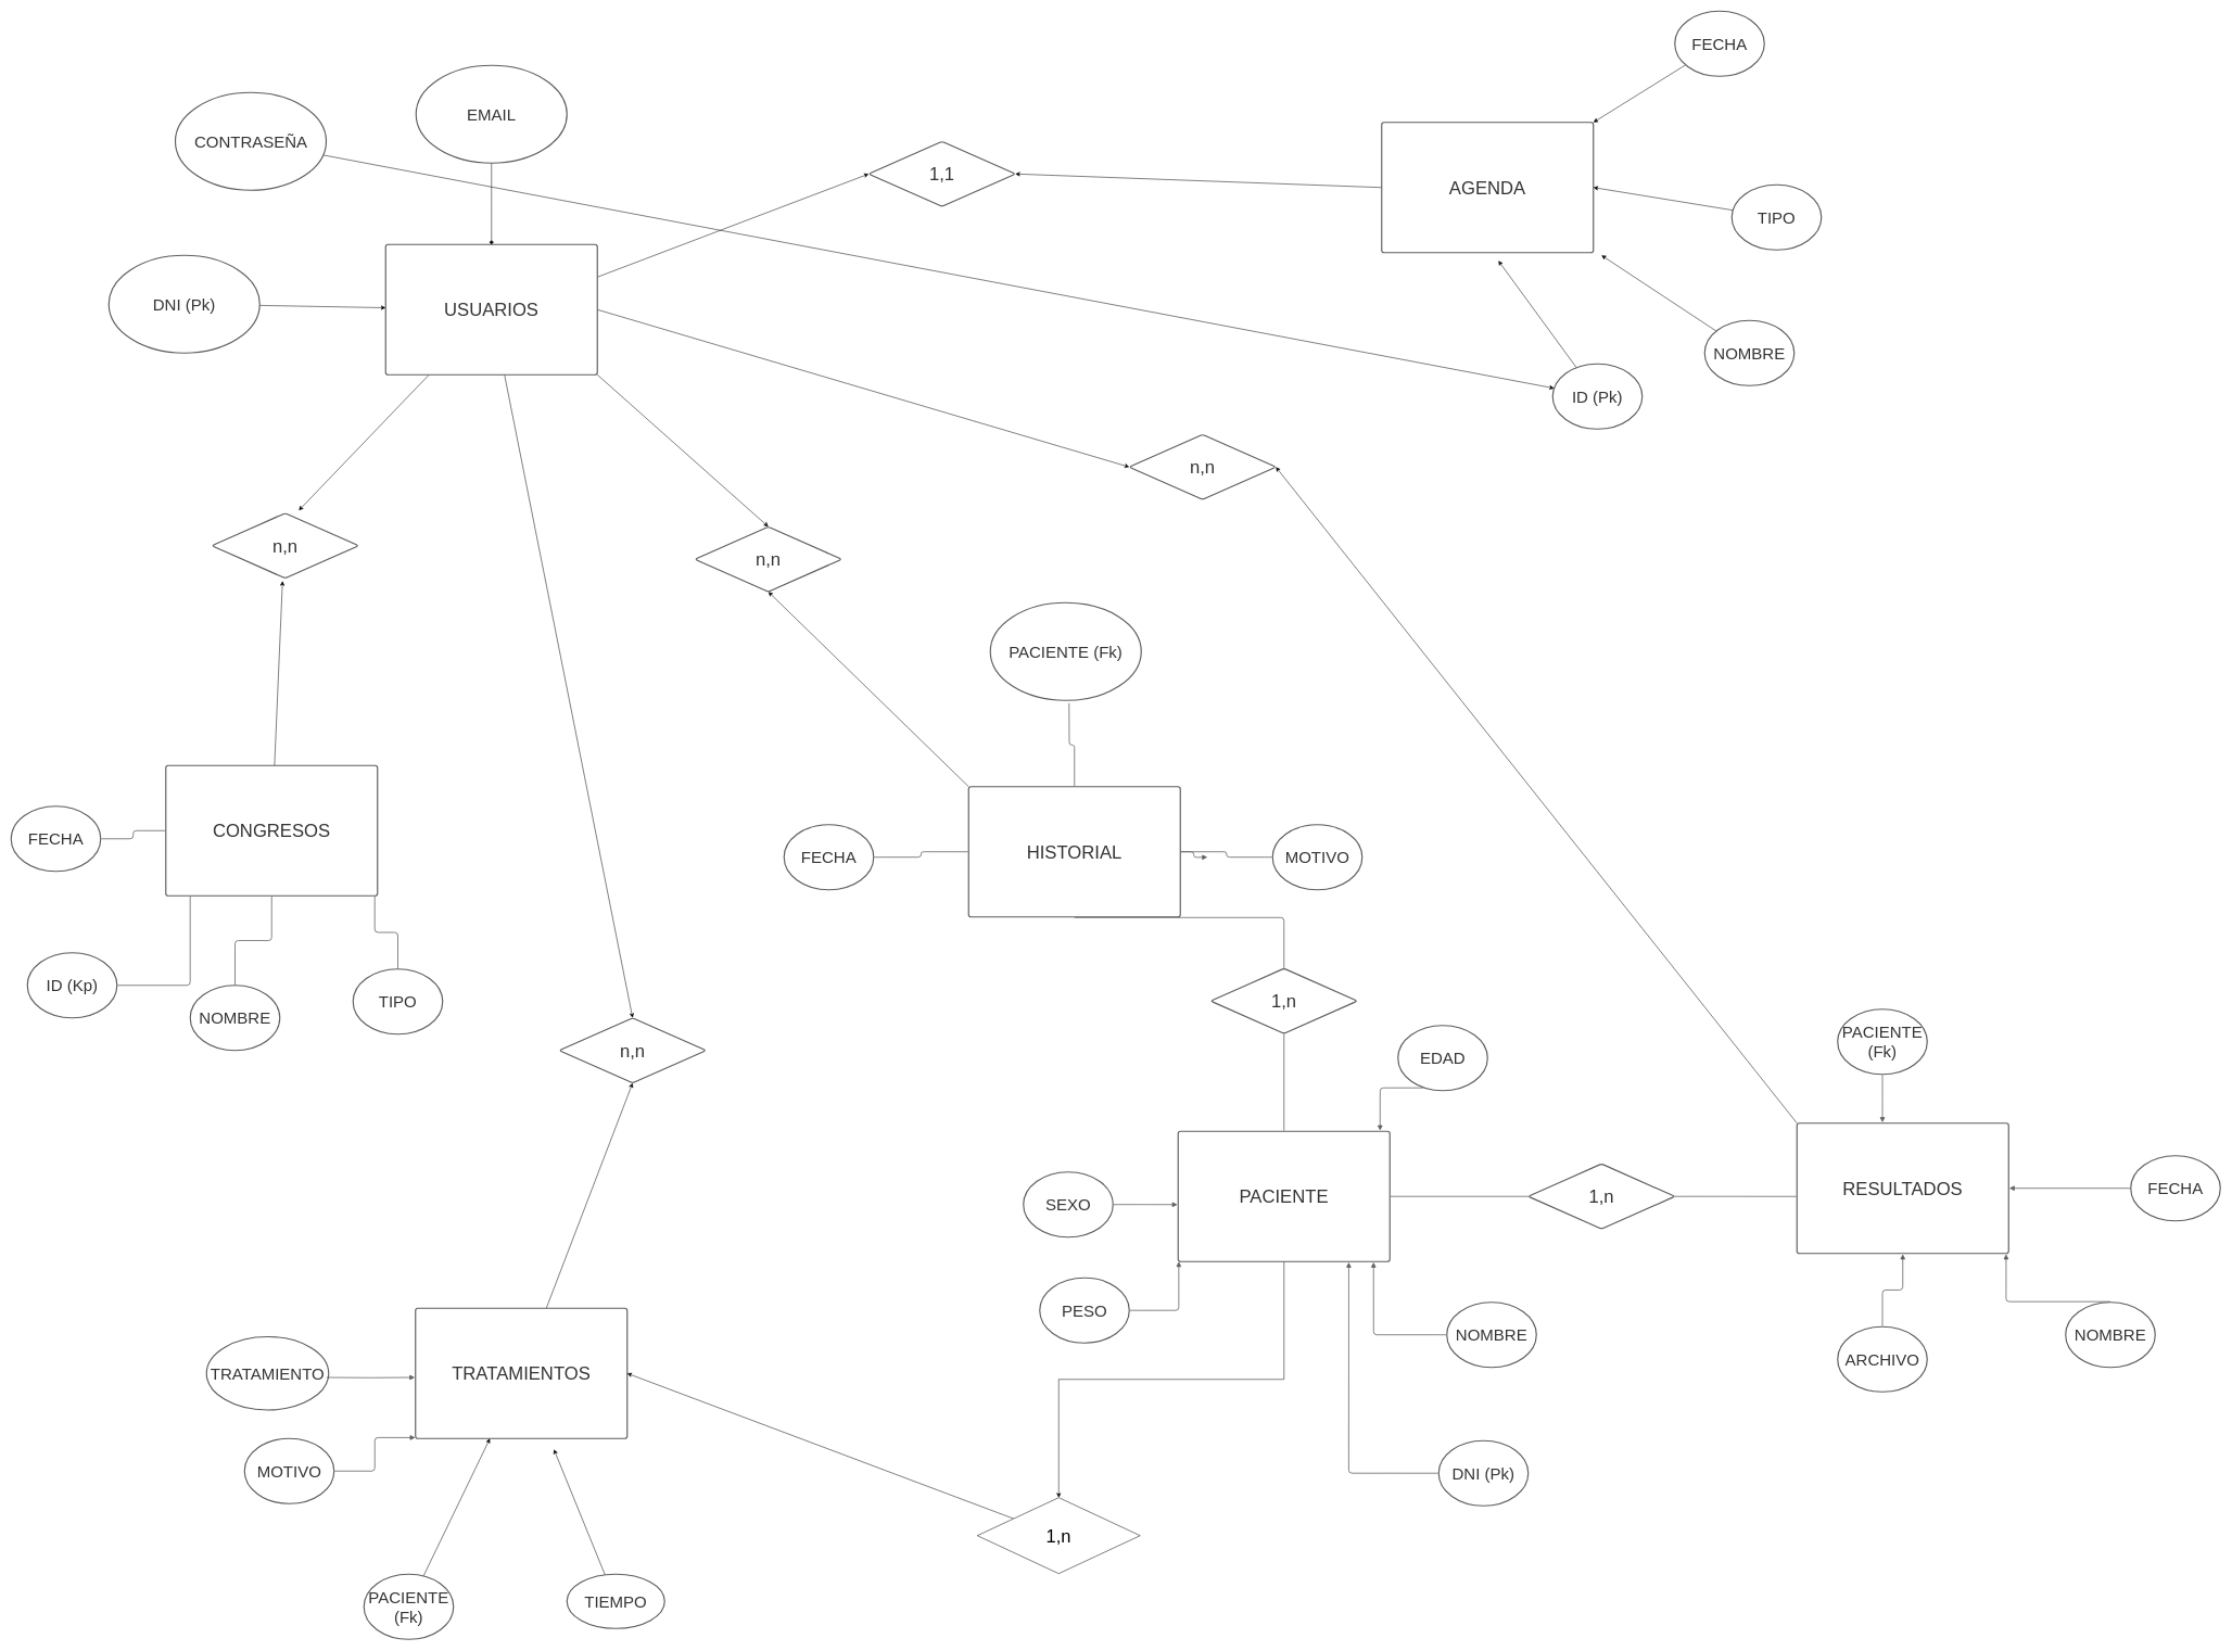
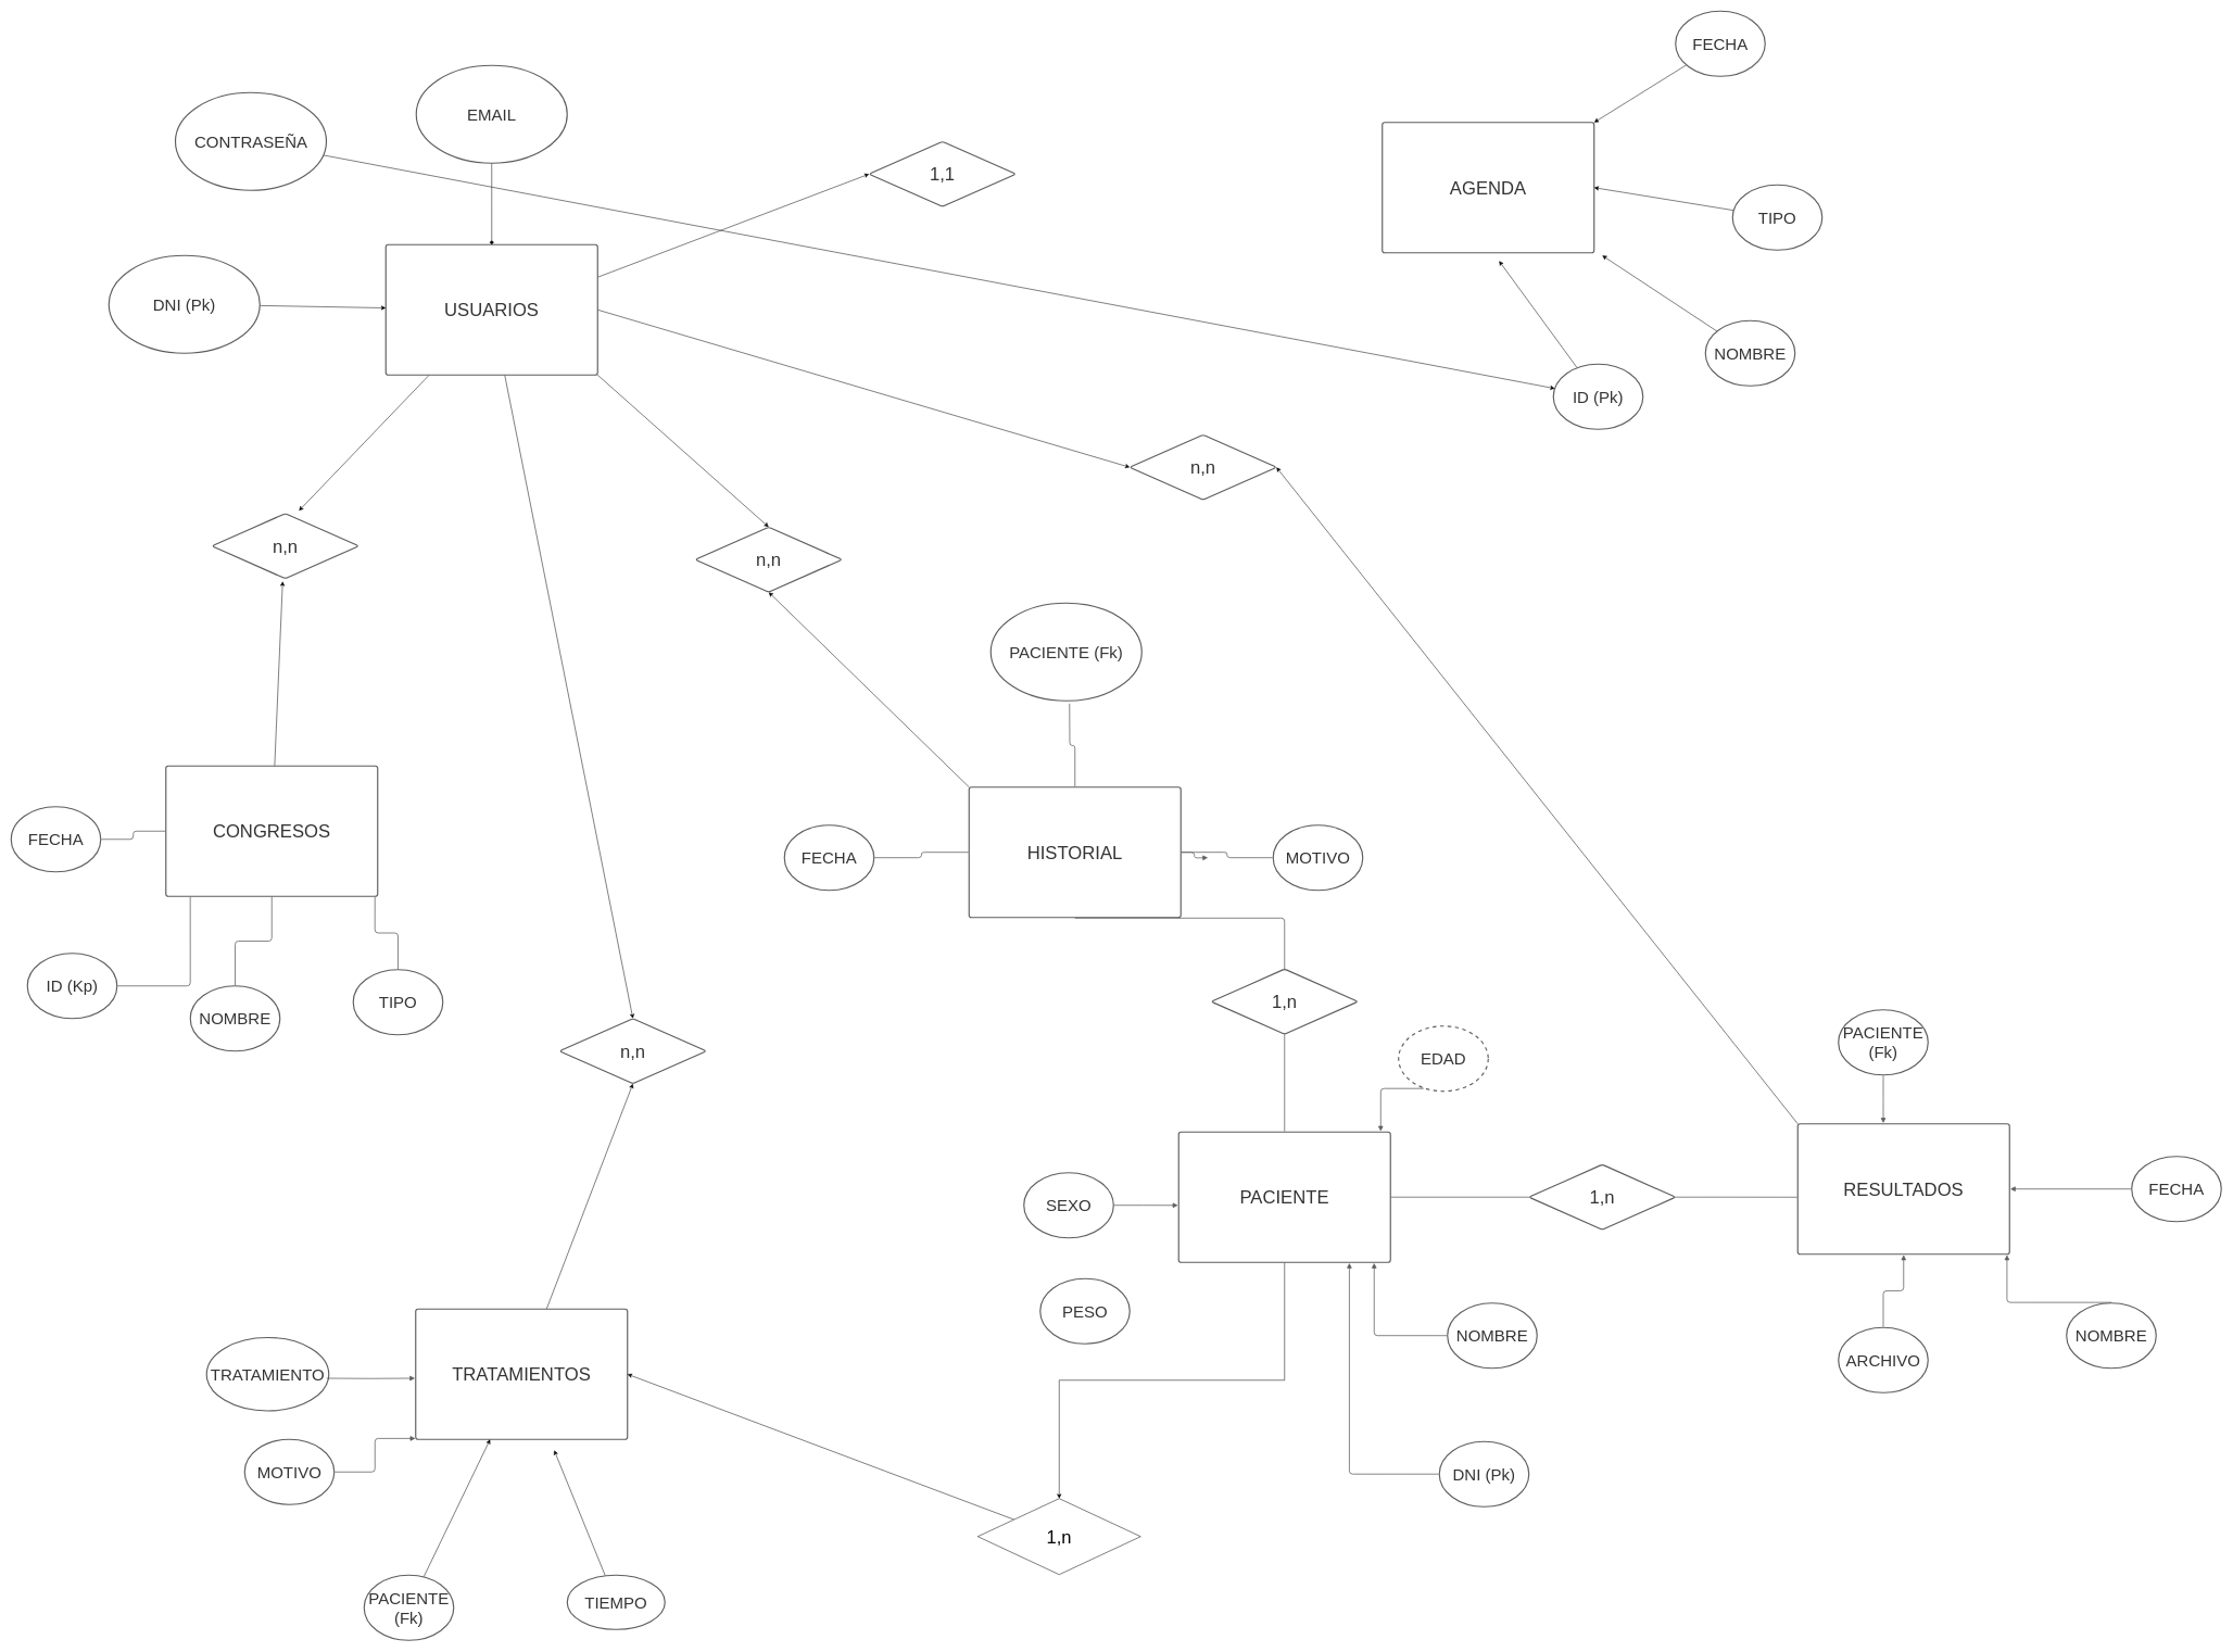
- <mxCell id="2" style="edgeStyle=none;rounded=0;orthogonalLoop=1;jettySize=auto;html=1;exitX=0;exitY=0.5;exitDx=0;exitDy=0;entryX=1;entryY=0.5;entryDx=0;entryDy=0;" edge="1" parent="1" source="3" target="87"><mxGeometry relative="1" as="geometry" /></mxCell>
- <mxCell id="37" value="EDAD" style="html=1;overflow=block;blockSpacing=1;whiteSpace=wrap;ellipse;whiteSpace=wrap;fontSize=30;fontColor=#333333;align=center;spacing=3.8;strokeColor=#5e5e5e;strokeOpacity=100;fillOpacity=100;rounded=1;absoluteArcSize=1;arcSize=9;fillColor=#ffffff;strokeWidth=2.3;" vertex="1" parent="1"><mxGeometry x="2575" y="1888.92" width="165" height="120" as="geometry" /></mxCell>
+ <mxCell id="37" value="EDAD" style="html=1;overflow=block;blockSpacing=1;whiteSpace=wrap;ellipse;whiteSpace=wrap;fontSize=30;fontColor=#333333;align=center;spacing=3.8;strokeColor=#5e5e5e;strokeOpacity=100;fillOpacity=100;rounded=1;absoluteArcSize=1;arcSize=9;fillColor=#ffffff;strokeWidth=2.3;dashed=1;" vertex="1" parent="1"><mxGeometry x="2575" y="1888.92" width="165" height="120" as="geometry" /></mxCell>
- <mxCell id="41" value="" style="html=1;jettySize=18;whiteSpace=wrap;fontSize=13;strokeColor=#5E5E5E;strokeWidth=1.5;rounded=1;arcSize=12;edgeStyle=orthogonalEdgeStyle;startArrow=none;;endArrow=block;endFill=1;;exitX=1.007;exitY=0.5;exitPerimeter=0;entryX=0.003;entryY=1;entryPerimeter=0;" edge="1" parent="1" source="38" target="31"><mxGeometry width="100" height="100" relative="1" as="geometry"><Array as="points" /></mxGeometry></mxCell>
